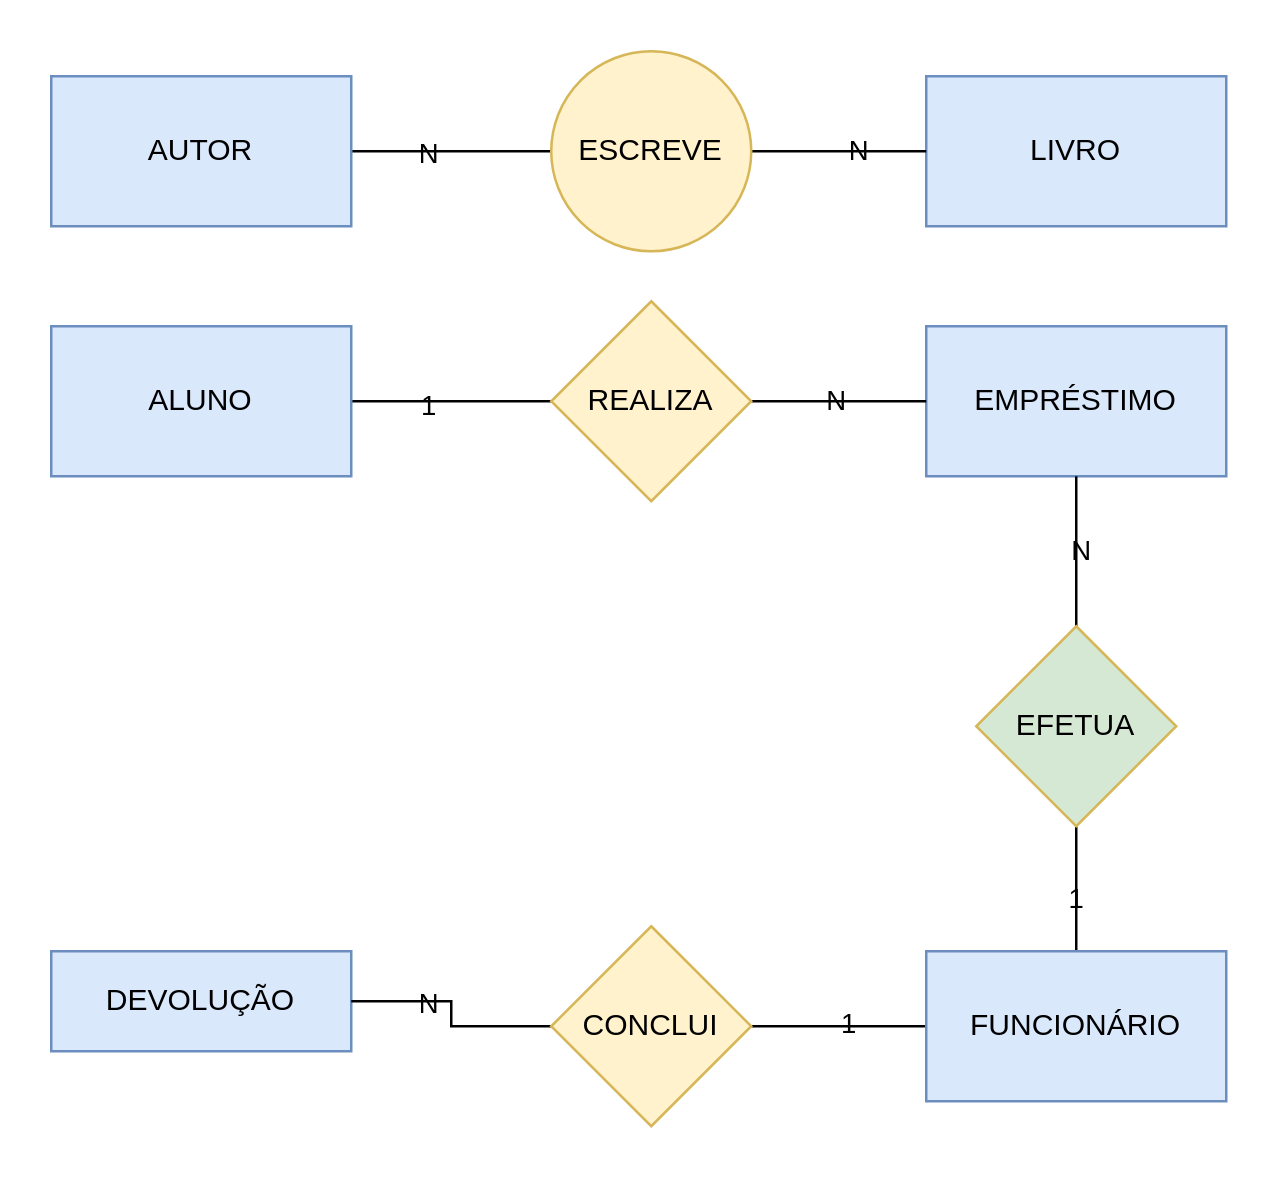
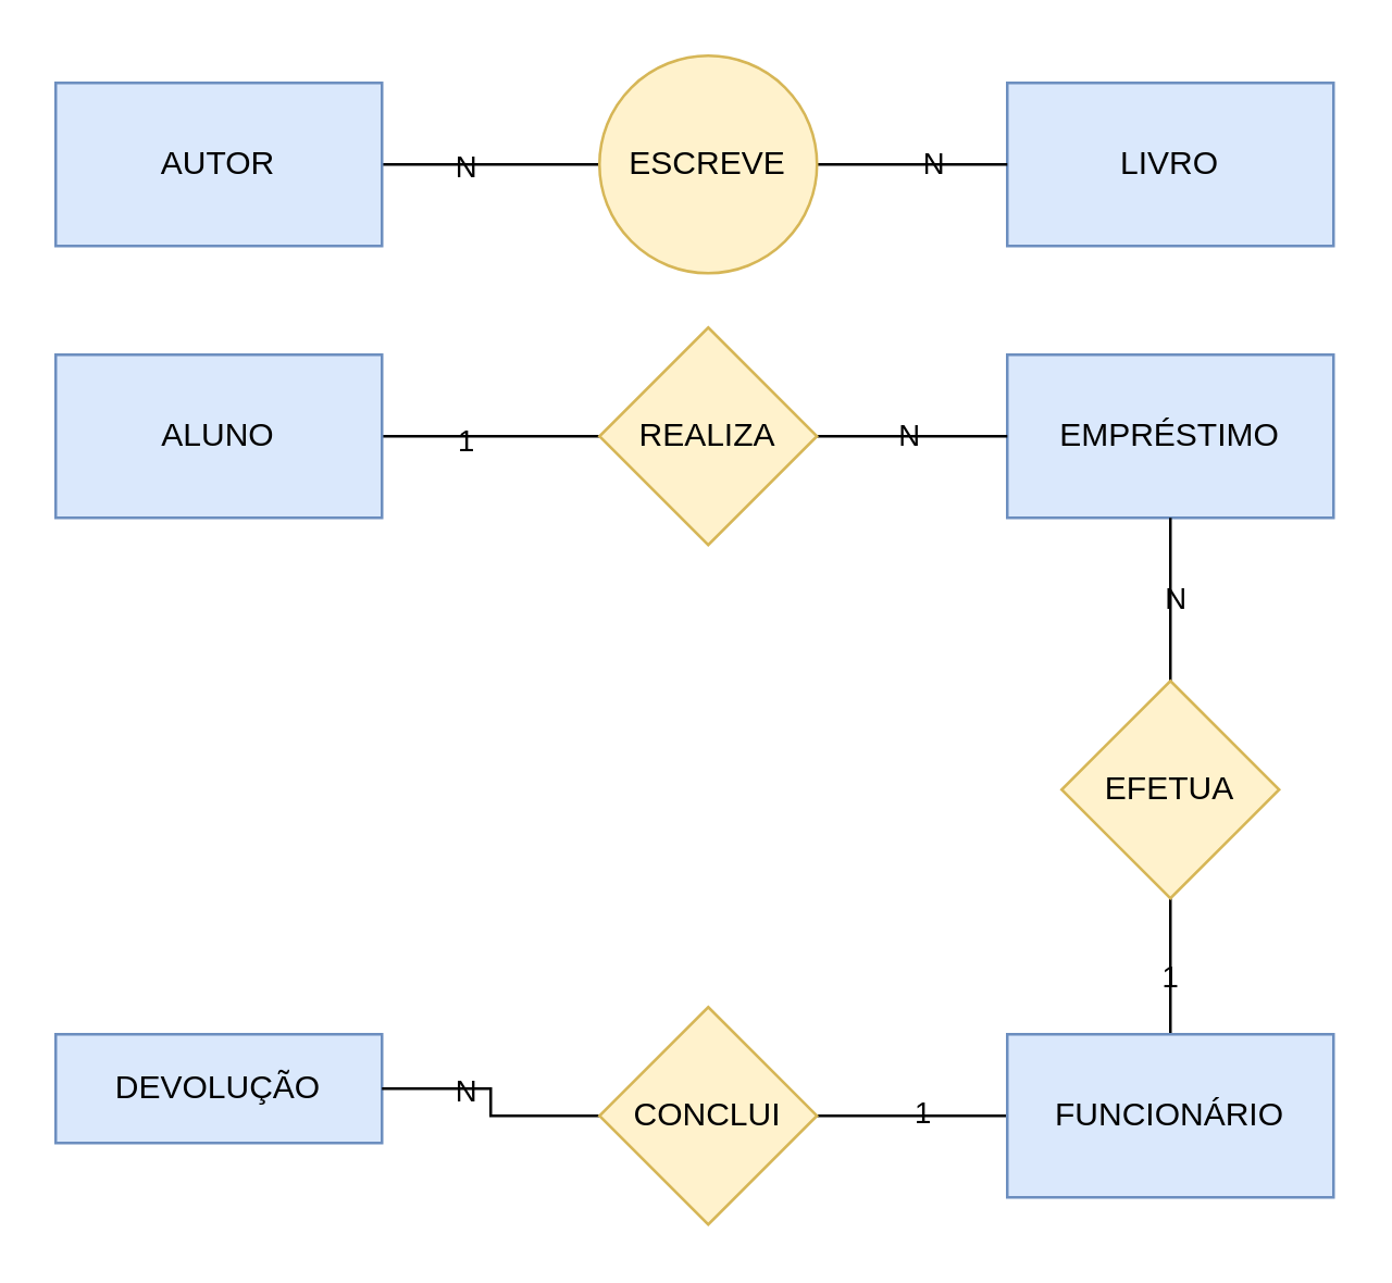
- <mxCell id="24" value="EFETUA" style="rhombus;whiteSpace=wrap;html=1;fillColor=#d5e8d4;strokeColor=#d6b656;labelBackgroundColor=none;labelBorderColor=none;fontColor=#000000;" parent="1" vertex="1"><mxGeometry x="390" y="250" width="80" height="80" as="geometry" /></mxCell>
+ <mxCell id="24" value="EFETUA" style="rhombus;whiteSpace=wrap;html=1;fillColor=#fff2cc;strokeColor=#d6b656;labelBackgroundColor=none;labelBorderColor=none;fontColor=#000000;" parent="1" vertex="1"><mxGeometry x="390" y="250" width="80" height="80" as="geometry" /></mxCell>
